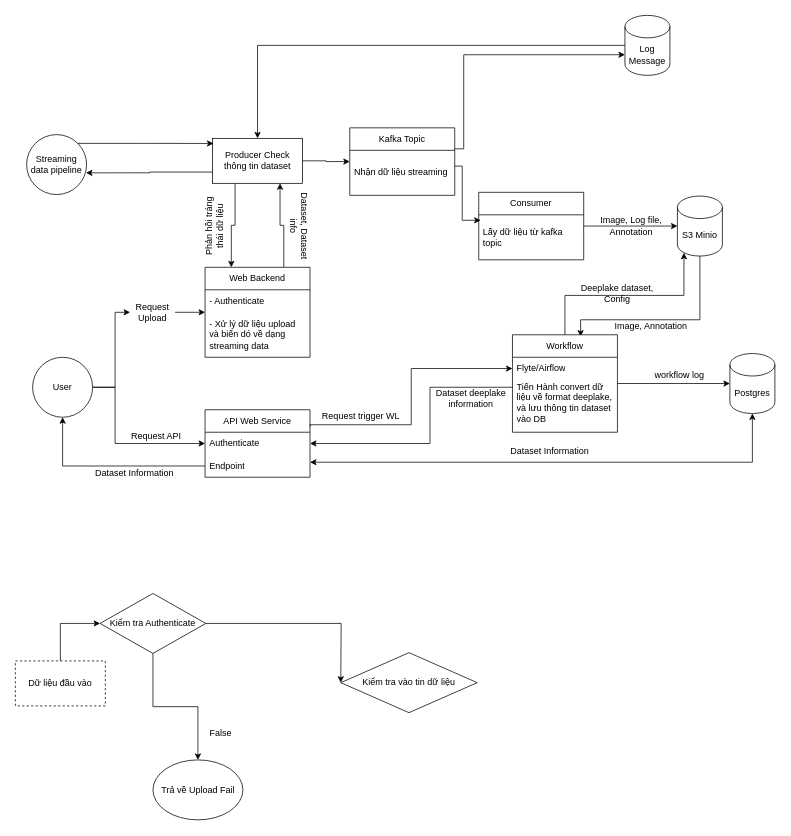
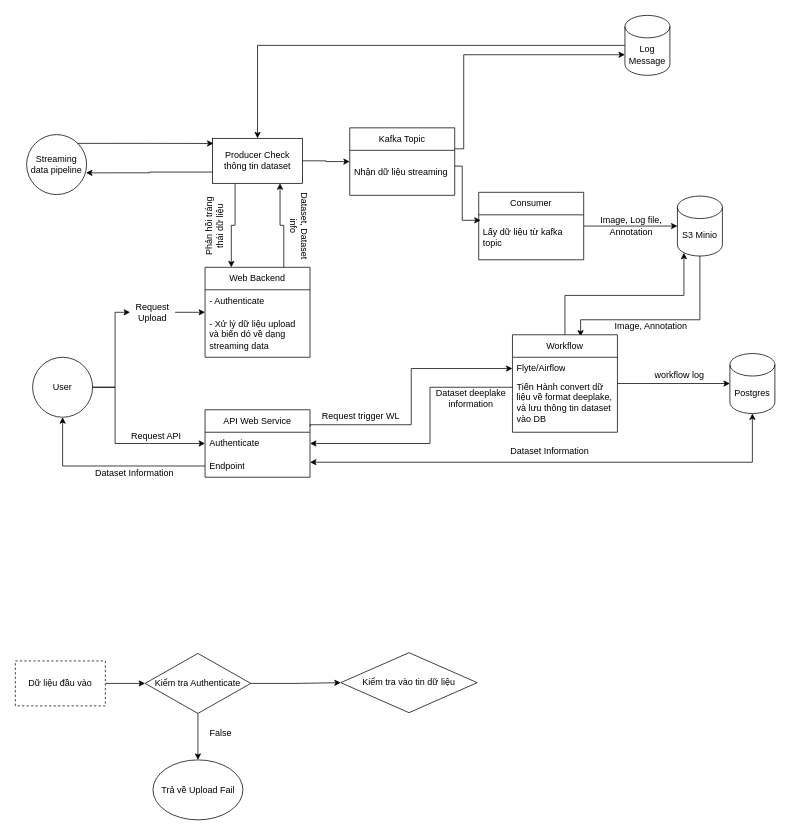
- <mxCell id="23" value="Deeplake dataset, Config" style="text;html=1;align=center;verticalAlign=middle;whiteSpace=wrap;rounded=0;" vertex="1" parent="1"><mxGeometry x="763" y="376" width="120" height="30" as="geometry" /></mxCell>
- <mxCell id="56" value="Kiểm tra Authenticate" style="rhombus;whiteSpace=wrap;html=1;" vertex="1" parent="1"><mxGeometry x="133" y="791" width="141" height="80" as="geometry" /></mxCell>
+ <mxCell id="56" value="Kiểm tra Authenticate" style="rhombus;whiteSpace=wrap;html=1;" vertex="1" parent="1"><mxGeometry x="193" y="871" width="141" height="80" as="geometry" /></mxCell>
